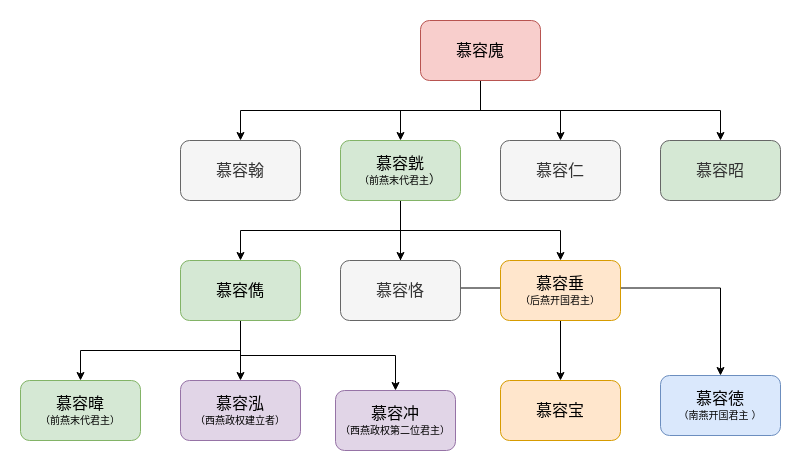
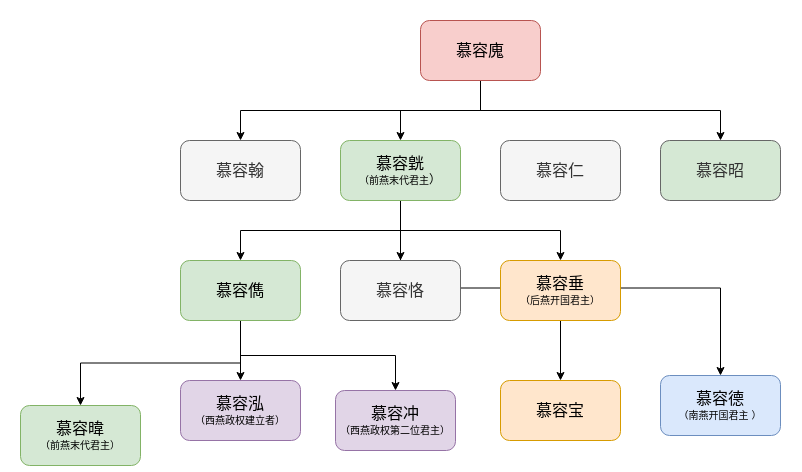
- <mxCell id="4" style="edgeStyle=orthogonalEdgeStyle;rounded=0;orthogonalLoop=1;jettySize=auto;html=1;exitX=0.5;exitY=1;exitDx=0;exitDy=0;entryX=0.5;entryY=0;entryDx=0;entryDy=0;" edge="1" parent="1" source="6" target="13"><mxGeometry relative="1" as="geometry" /></mxCell>
- <mxCell id="22" value="&lt;font style=&quot;font-size: 16px;&quot;&gt;慕容暐&lt;/font&gt;&lt;div&gt;&lt;font style=&quot;font-size: 10px;&quot;&gt;（前燕末代君主）&lt;/font&gt;&lt;/div&gt;" style="rounded=1;whiteSpace=wrap;html=1;fillColor=#d5e8d4;strokeColor=#82b366;" vertex="1" parent="1"><mxGeometry x="20" y="380" width="120" height="60" as="geometry" /></mxCell>
+ <mxCell id="22" value="&lt;font style=&quot;font-size: 16px;&quot;&gt;慕容暐&lt;/font&gt;&lt;div&gt;&lt;font style=&quot;font-size: 10px;&quot;&gt;（前燕末代君主）&lt;/font&gt;&lt;/div&gt;" style="rounded=1;whiteSpace=wrap;html=1;fillColor=#d5e8d4;strokeColor=#82b366;" vertex="1" parent="1"><mxGeometry x="20" y="405" width="120" height="60" as="geometry" /></mxCell>
